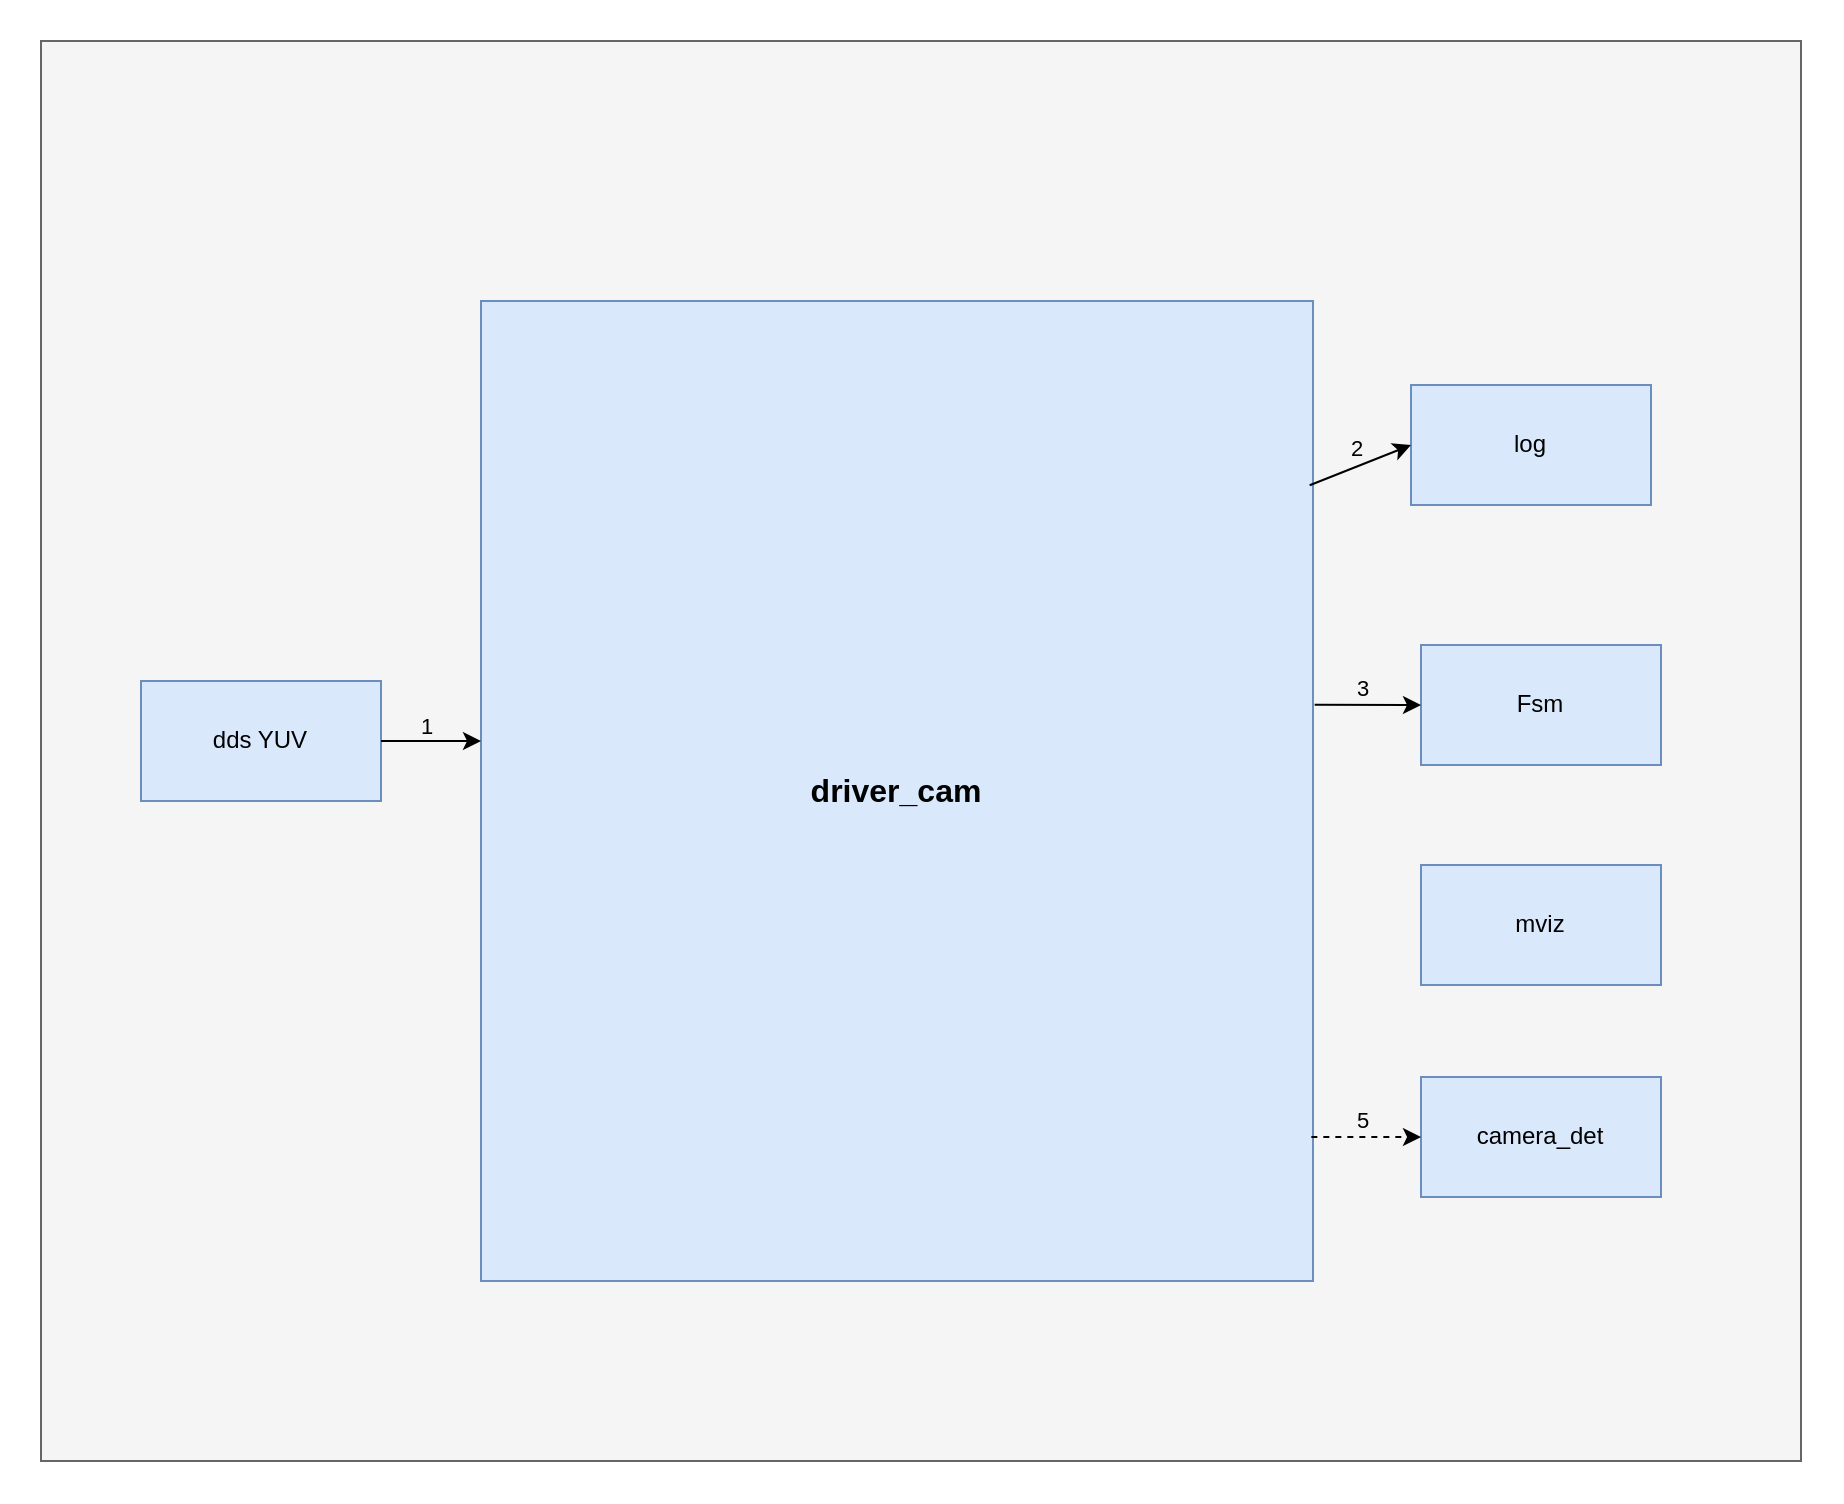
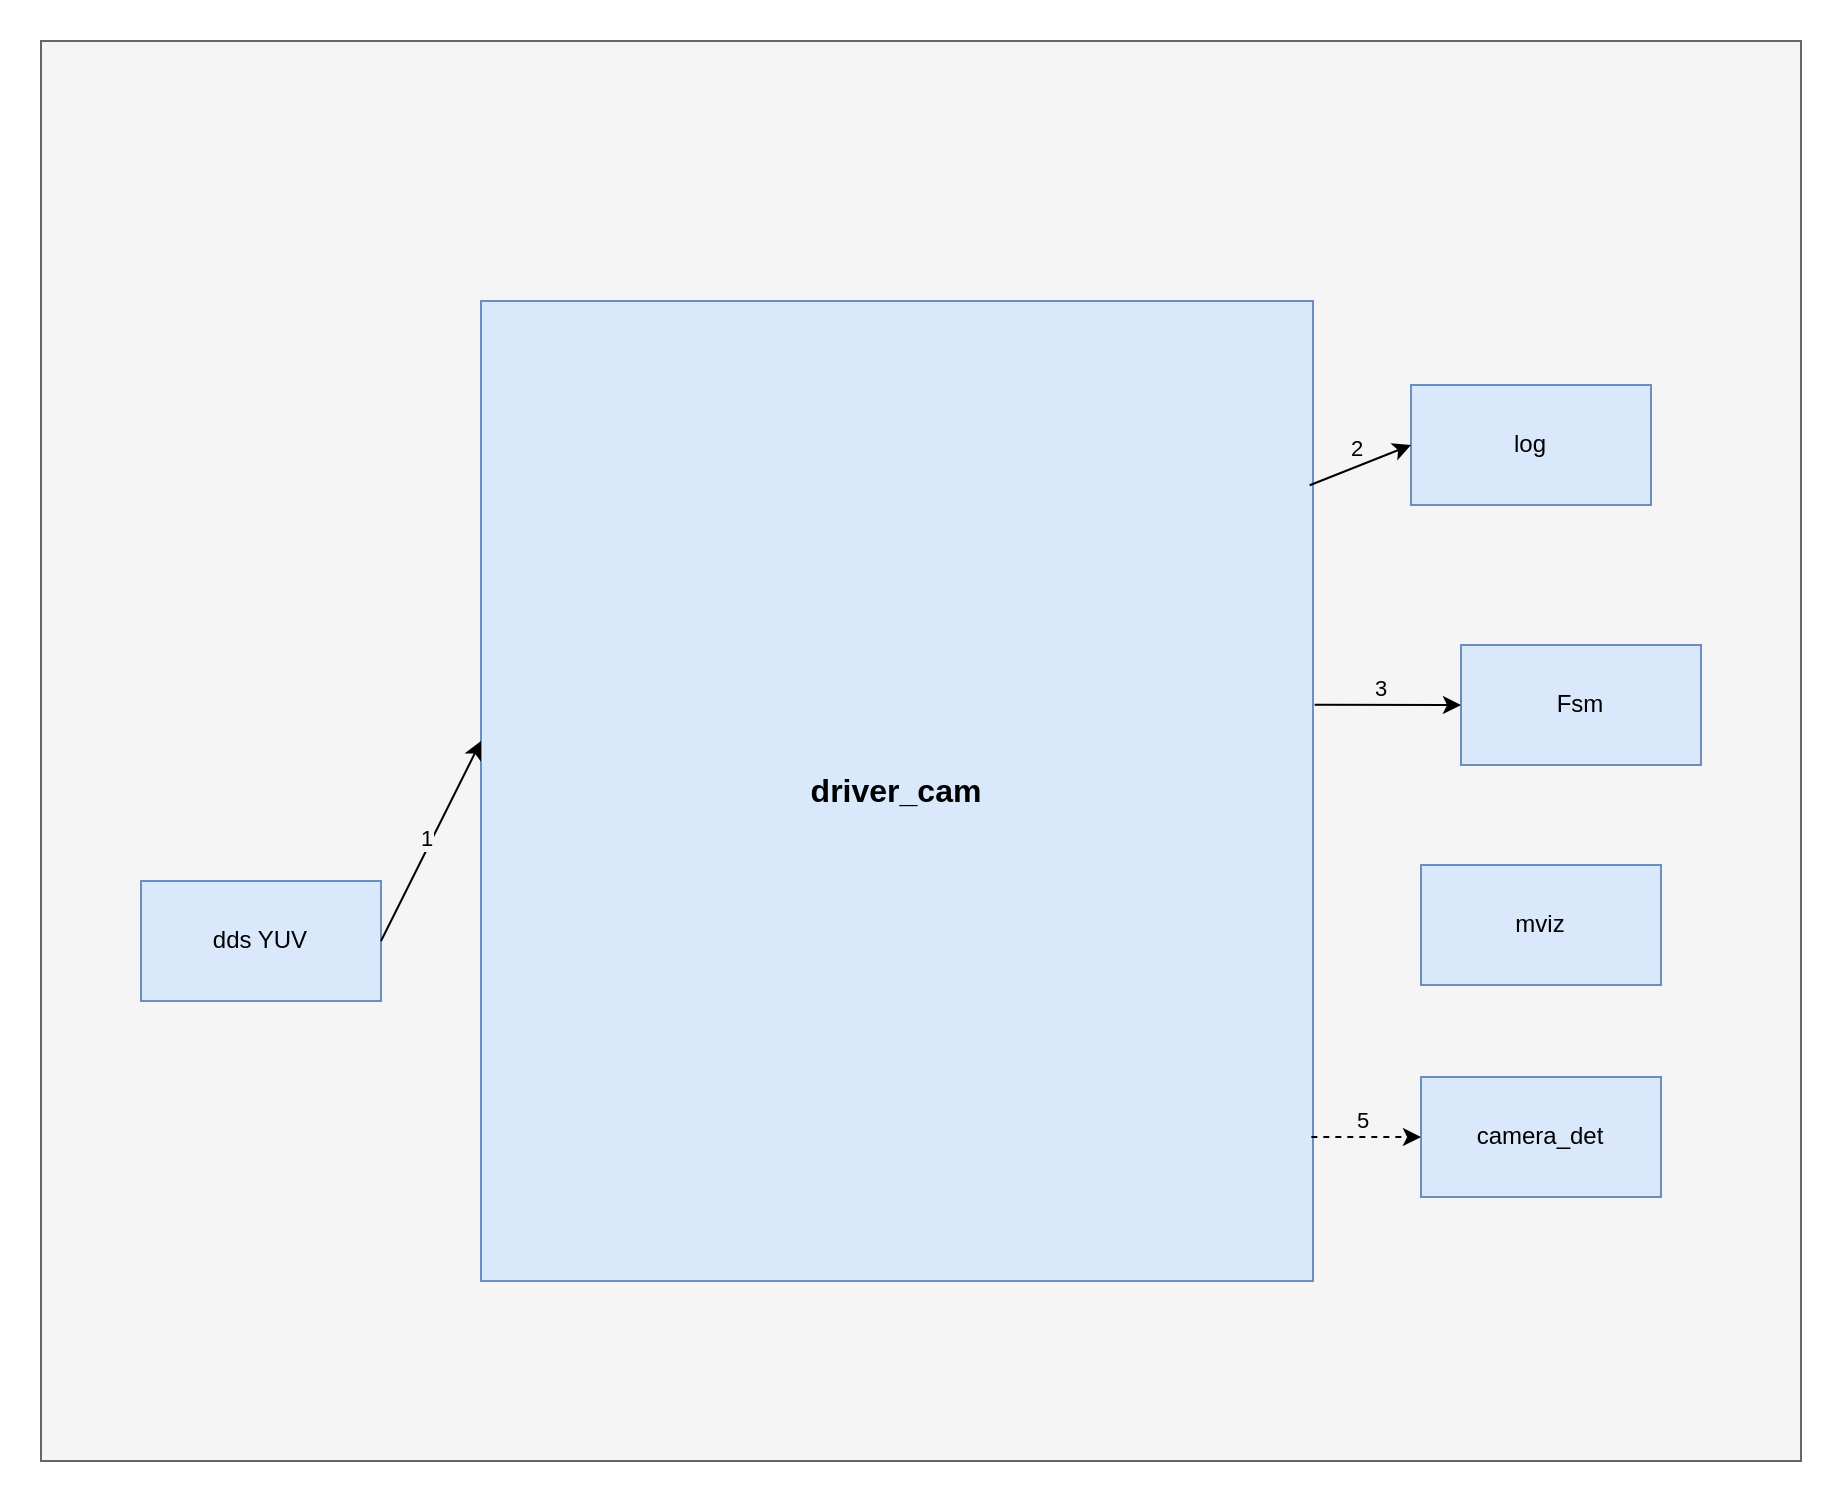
- <mxCell id="6" value="Fsm" style="rounded=0;whiteSpace=wrap;html=1;fillColor=#dae8fc;strokeColor=#6c8ebf;" parent="1" vertex="1"><mxGeometry x="710" y="322" width="120" height="60" as="geometry" /></mxCell>
+ <mxCell id="6" value="Fsm" style="rounded=0;whiteSpace=wrap;html=1;fillColor=#dae8fc;strokeColor=#6c8ebf;" parent="1" vertex="1"><mxGeometry x="730" y="322" width="120" height="60" as="geometry" /></mxCell>
- <mxCell id="4" value="dds YUV" style="rounded=0;whiteSpace=wrap;html=1;fillColor=#dae8fc;strokeColor=#6c8ebf;" parent="1" vertex="1"><mxGeometry x="70" y="340" width="120" height="60" as="geometry" /></mxCell>
+ <mxCell id="4" value="dds YUV" style="rounded=0;whiteSpace=wrap;html=1;fillColor=#dae8fc;strokeColor=#6c8ebf;" parent="1" vertex="1"><mxGeometry x="70" y="440" width="120" height="60" as="geometry" /></mxCell>
